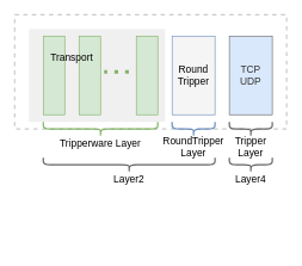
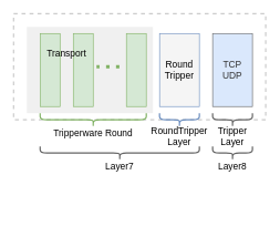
- <mxCell id="18" value="Tripperware Layer" style="text;html=1;strokeColor=none;fillColor=none;align=center;verticalAlign=middle;whiteSpace=wrap;rounded=0;fontFamily=Helvetica;fontSize=14;" parent="1" vertex="1"><mxGeometry x="70" y="190" width="140" height="20" as="geometry" /></mxCell>
+ <mxCell id="18" value="Tripperware Round" style="text;html=1;strokeColor=none;fillColor=none;align=center;verticalAlign=middle;whiteSpace=wrap;rounded=0;fontFamily=Helvetica;fontSize=14;" parent="1" vertex="1"><mxGeometry x="70" y="190" width="140" height="20" as="geometry" /></mxCell>
- <mxCell id="13" value="Layer2" style="text;html=1;strokeColor=none;fillColor=none;align=center;verticalAlign=middle;whiteSpace=wrap;rounded=0;fontFamily=Helvetica;fontSize=14;" parent="1" vertex="1"><mxGeometry x="150" y="240" width="60" height="20" as="geometry" /></mxCell>
+ <mxCell id="13" value="Layer7" style="text;html=1;strokeColor=none;fillColor=none;align=center;verticalAlign=middle;whiteSpace=wrap;rounded=0;fontFamily=Helvetica;fontSize=14;" parent="1" vertex="1"><mxGeometry x="150" y="240" width="60" height="20" as="geometry" /></mxCell>
- <mxCell id="12" value="Layer4" style="text;html=1;strokeColor=none;fillColor=none;align=center;verticalAlign=middle;whiteSpace=wrap;rounded=0;fontFamily=Helvetica;fontSize=14;" parent="1" vertex="1"><mxGeometry x="320" y="240" width="60" height="20" as="geometry" /></mxCell>
+ <mxCell id="12" value="Layer8" style="text;html=1;strokeColor=none;fillColor=none;align=center;verticalAlign=middle;whiteSpace=wrap;rounded=0;fontFamily=Helvetica;fontSize=14;" parent="1" vertex="1"><mxGeometry x="320" y="240" width="60" height="20" as="geometry" /></mxCell>
